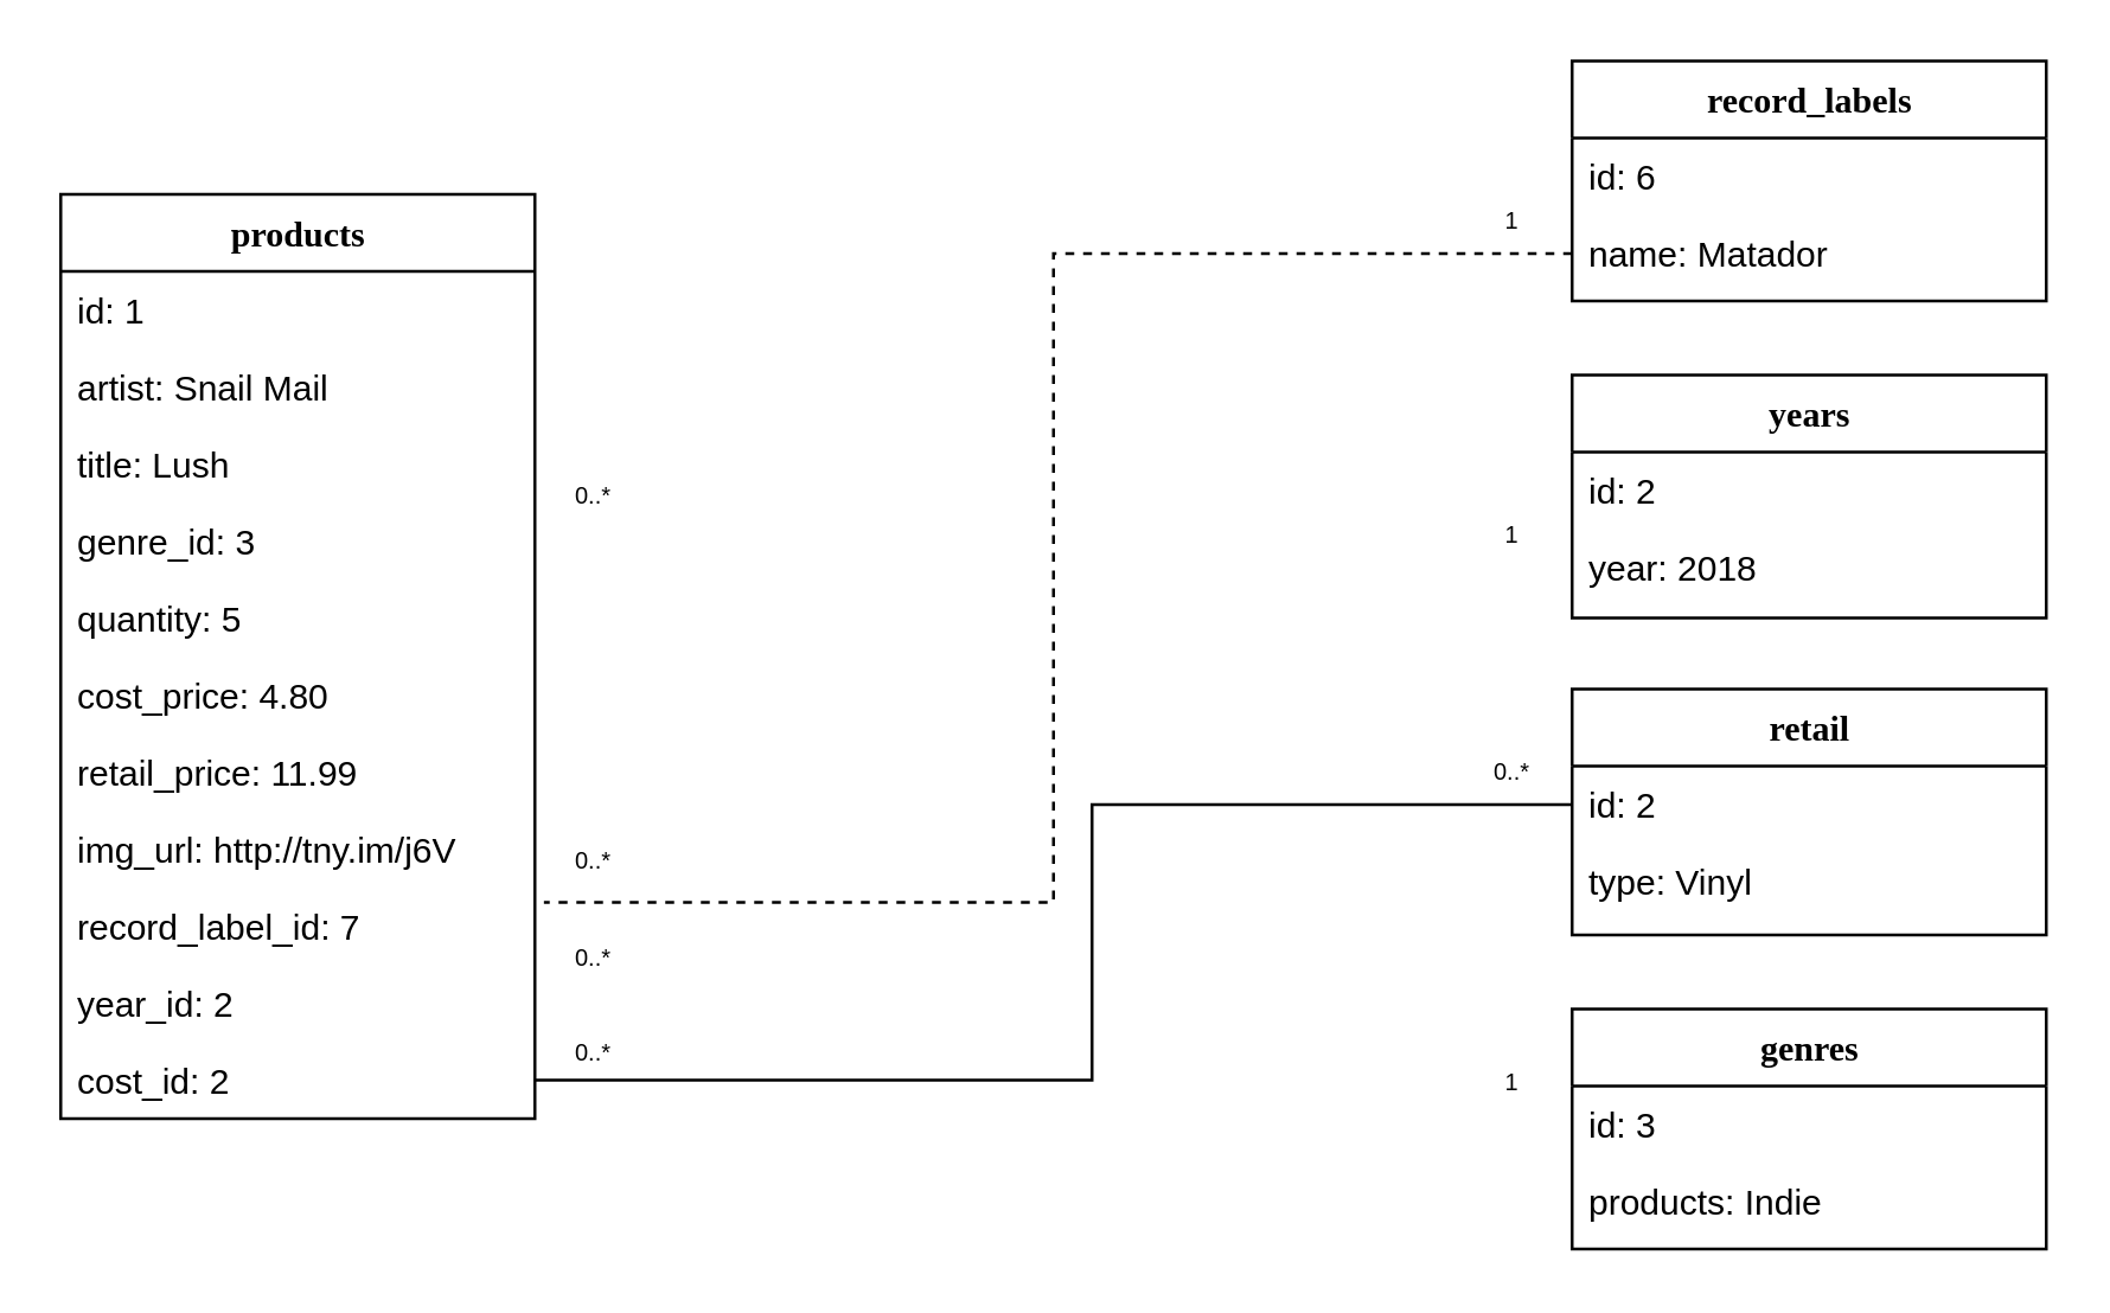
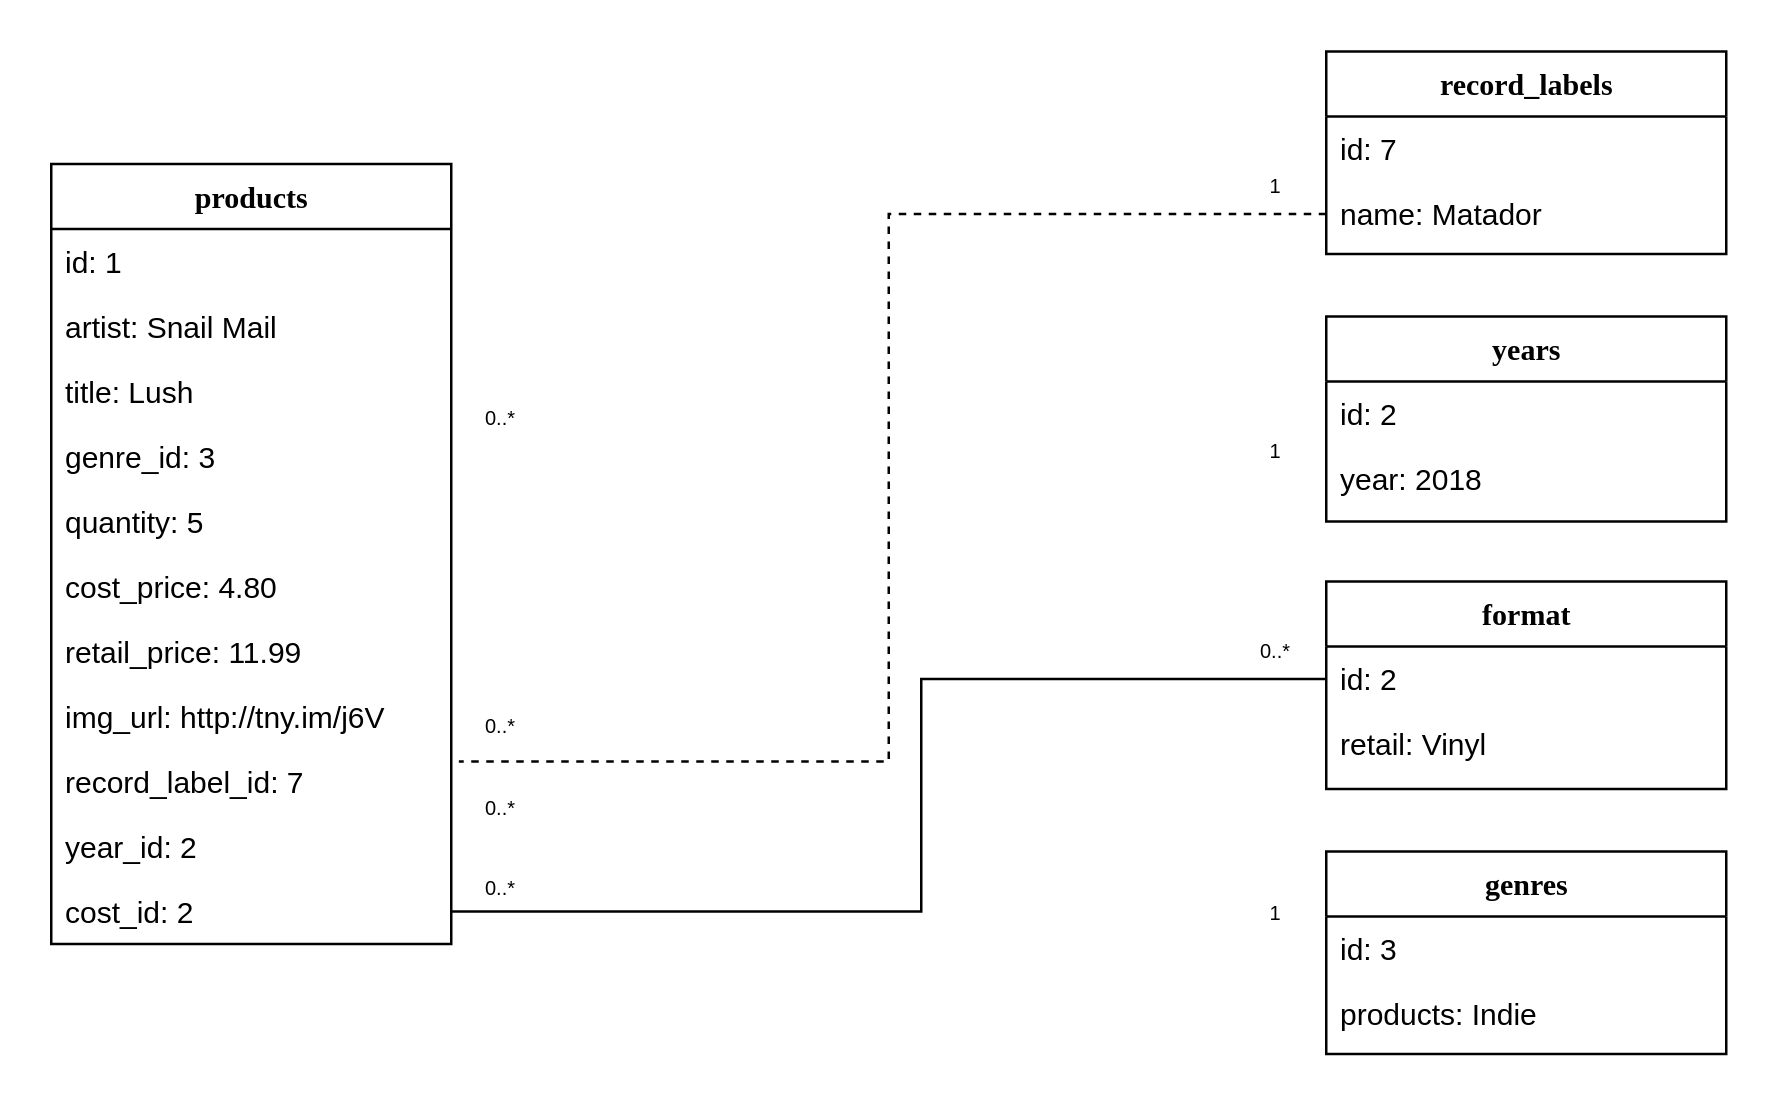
- <mxCell id="15" value="id: 6" style="text;html=1;strokeColor=none;fillColor=none;align=left;verticalAlign=top;spacingLeft=4;spacingRight=4;whiteSpace=wrap;overflow=hidden;rotatable=0;points=[[0,0.5],[1,0.5]];portConstraint=eastwest;" parent="14" vertex="1"><mxGeometry y="26" width="160" height="26" as="geometry" /></mxCell>
+ <mxCell id="15" value="id: 7" style="text;html=1;strokeColor=none;fillColor=none;align=left;verticalAlign=top;spacingLeft=4;spacingRight=4;whiteSpace=wrap;overflow=hidden;rotatable=0;points=[[0,0.5],[1,0.5]];portConstraint=eastwest;" parent="14" vertex="1"><mxGeometry y="26" width="160" height="26" as="geometry" /></mxCell>
- <mxCell id="20" value="retail" style="swimlane;html=1;fontStyle=1;align=center;verticalAlign=top;childLayout=stackLayout;horizontal=1;startSize=26;horizontalStack=0;resizeParent=1;resizeLast=0;collapsible=1;marginBottom=0;swimlaneFillColor=#ffffff;rounded=0;shadow=0;comic=0;labelBackgroundColor=none;strokeColor=#000000;strokeWidth=1;fillColor=none;fontFamily=Verdana;fontSize=12;fontColor=#000000;" parent="1" vertex="1"><mxGeometry x="530" y="232" width="160" height="83" as="geometry" /></mxCell>
+ <mxCell id="20" value="format" style="swimlane;html=1;fontStyle=1;align=center;verticalAlign=top;childLayout=stackLayout;horizontal=1;startSize=26;horizontalStack=0;resizeParent=1;resizeLast=0;collapsible=1;marginBottom=0;swimlaneFillColor=#ffffff;rounded=0;shadow=0;comic=0;labelBackgroundColor=none;strokeColor=#000000;strokeWidth=1;fillColor=none;fontFamily=Verdana;fontSize=12;fontColor=#000000;" parent="1" vertex="1"><mxGeometry x="530" y="232" width="160" height="83" as="geometry" /></mxCell>
- <mxCell id="22" value="type: Vinyl" style="text;html=1;strokeColor=none;fillColor=none;align=left;verticalAlign=top;spacingLeft=4;spacingRight=4;whiteSpace=wrap;overflow=hidden;rotatable=0;points=[[0,0.5],[1,0.5]];portConstraint=eastwest;" parent="20" vertex="1"><mxGeometry y="52" width="160" height="26" as="geometry" /></mxCell>
+ <mxCell id="22" value="retail: Vinyl" style="text;html=1;strokeColor=none;fillColor=none;align=left;verticalAlign=top;spacingLeft=4;spacingRight=4;whiteSpace=wrap;overflow=hidden;rotatable=0;points=[[0,0.5],[1,0.5]];portConstraint=eastwest;" parent="20" vertex="1"><mxGeometry y="52" width="160" height="26" as="geometry" /></mxCell>
